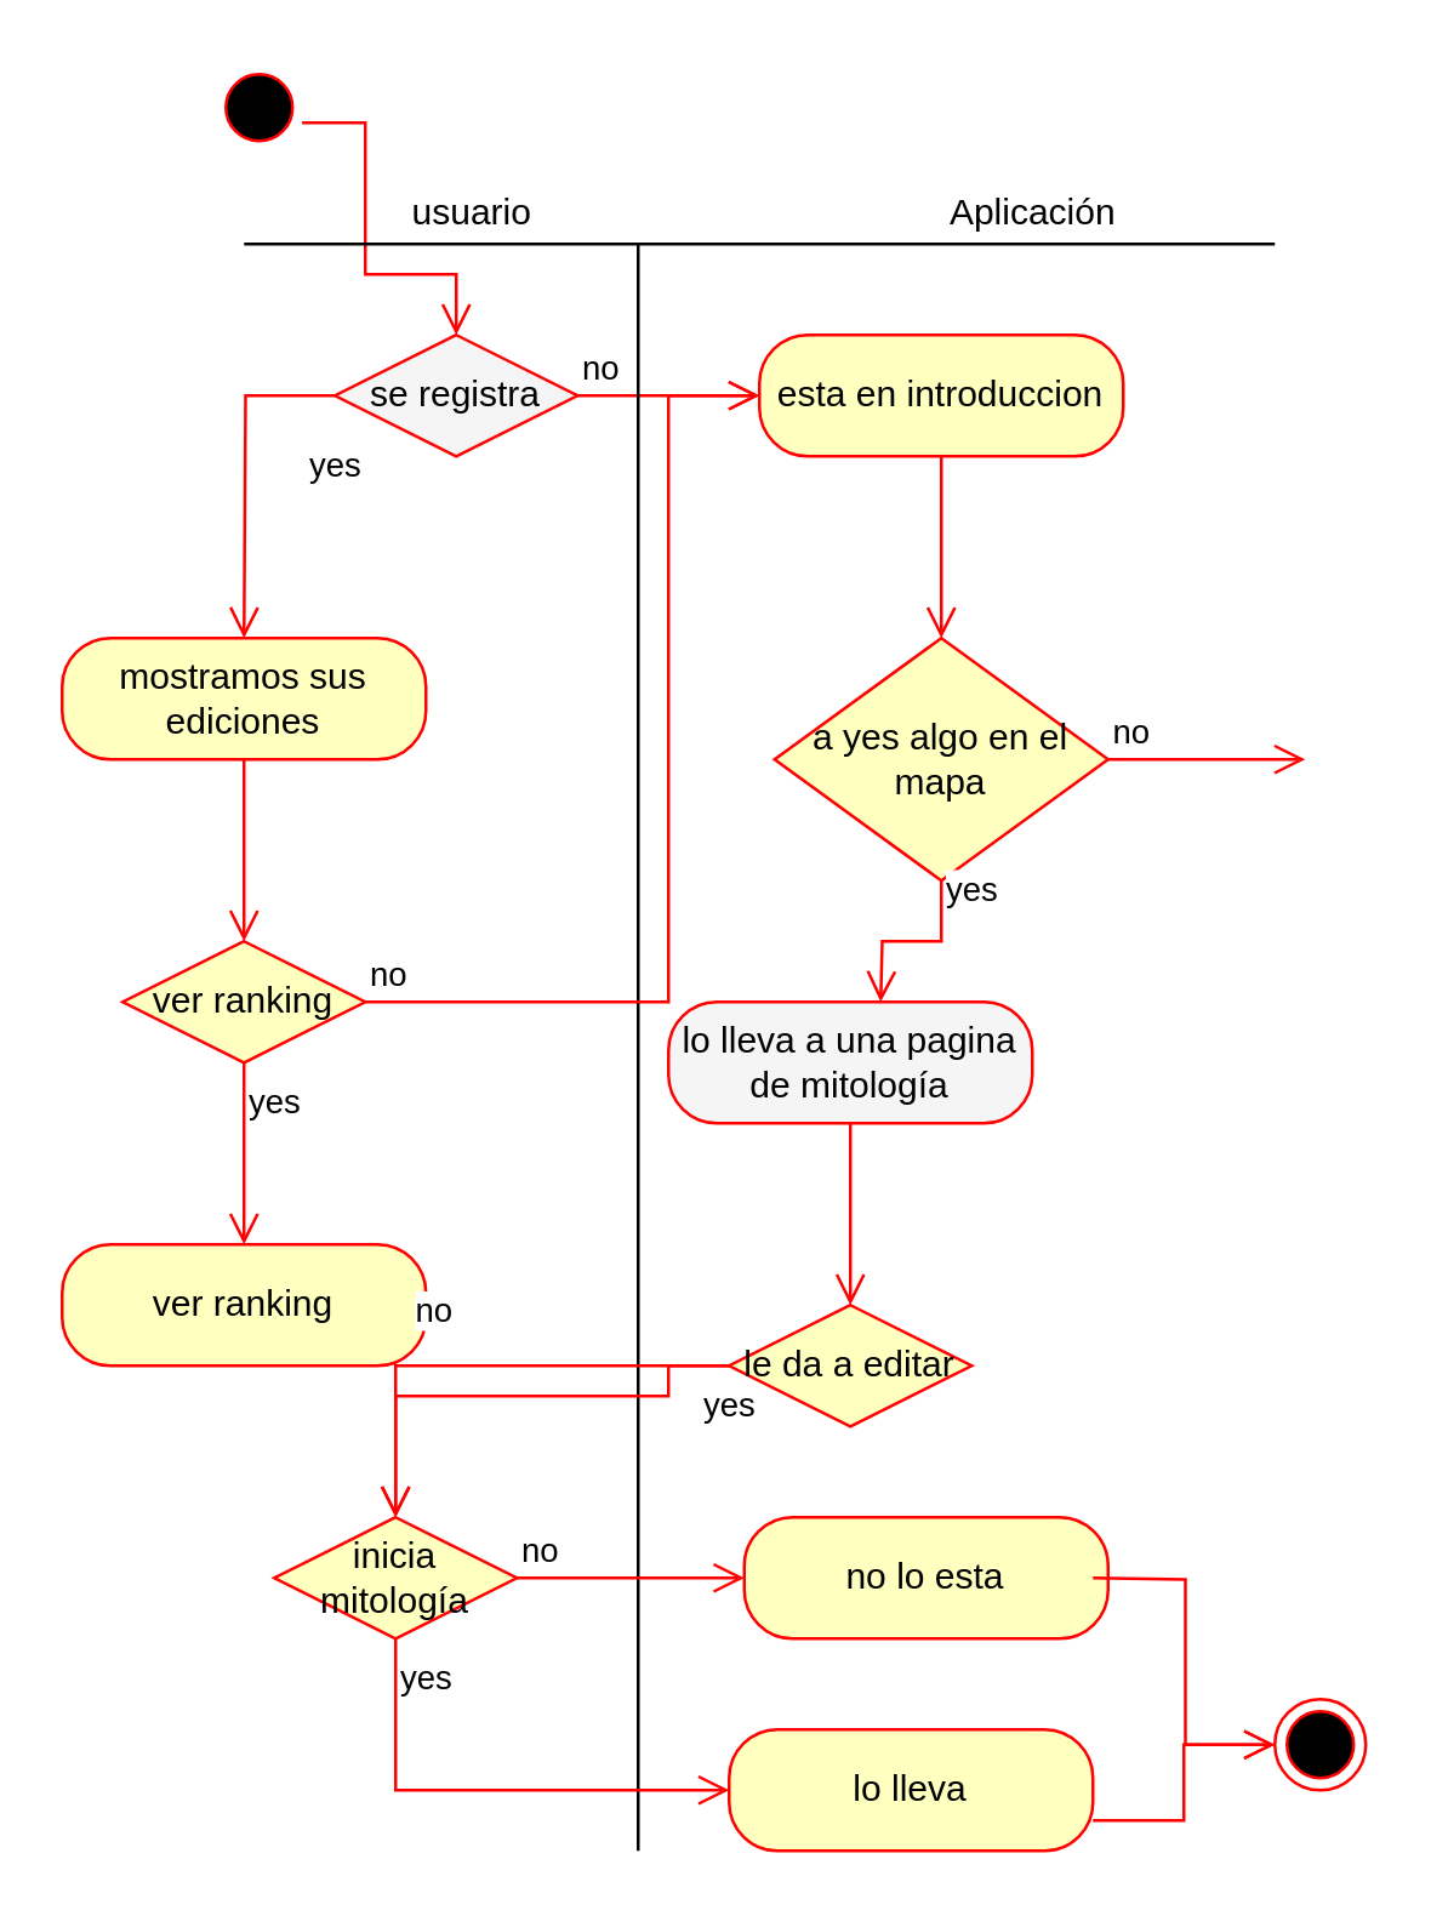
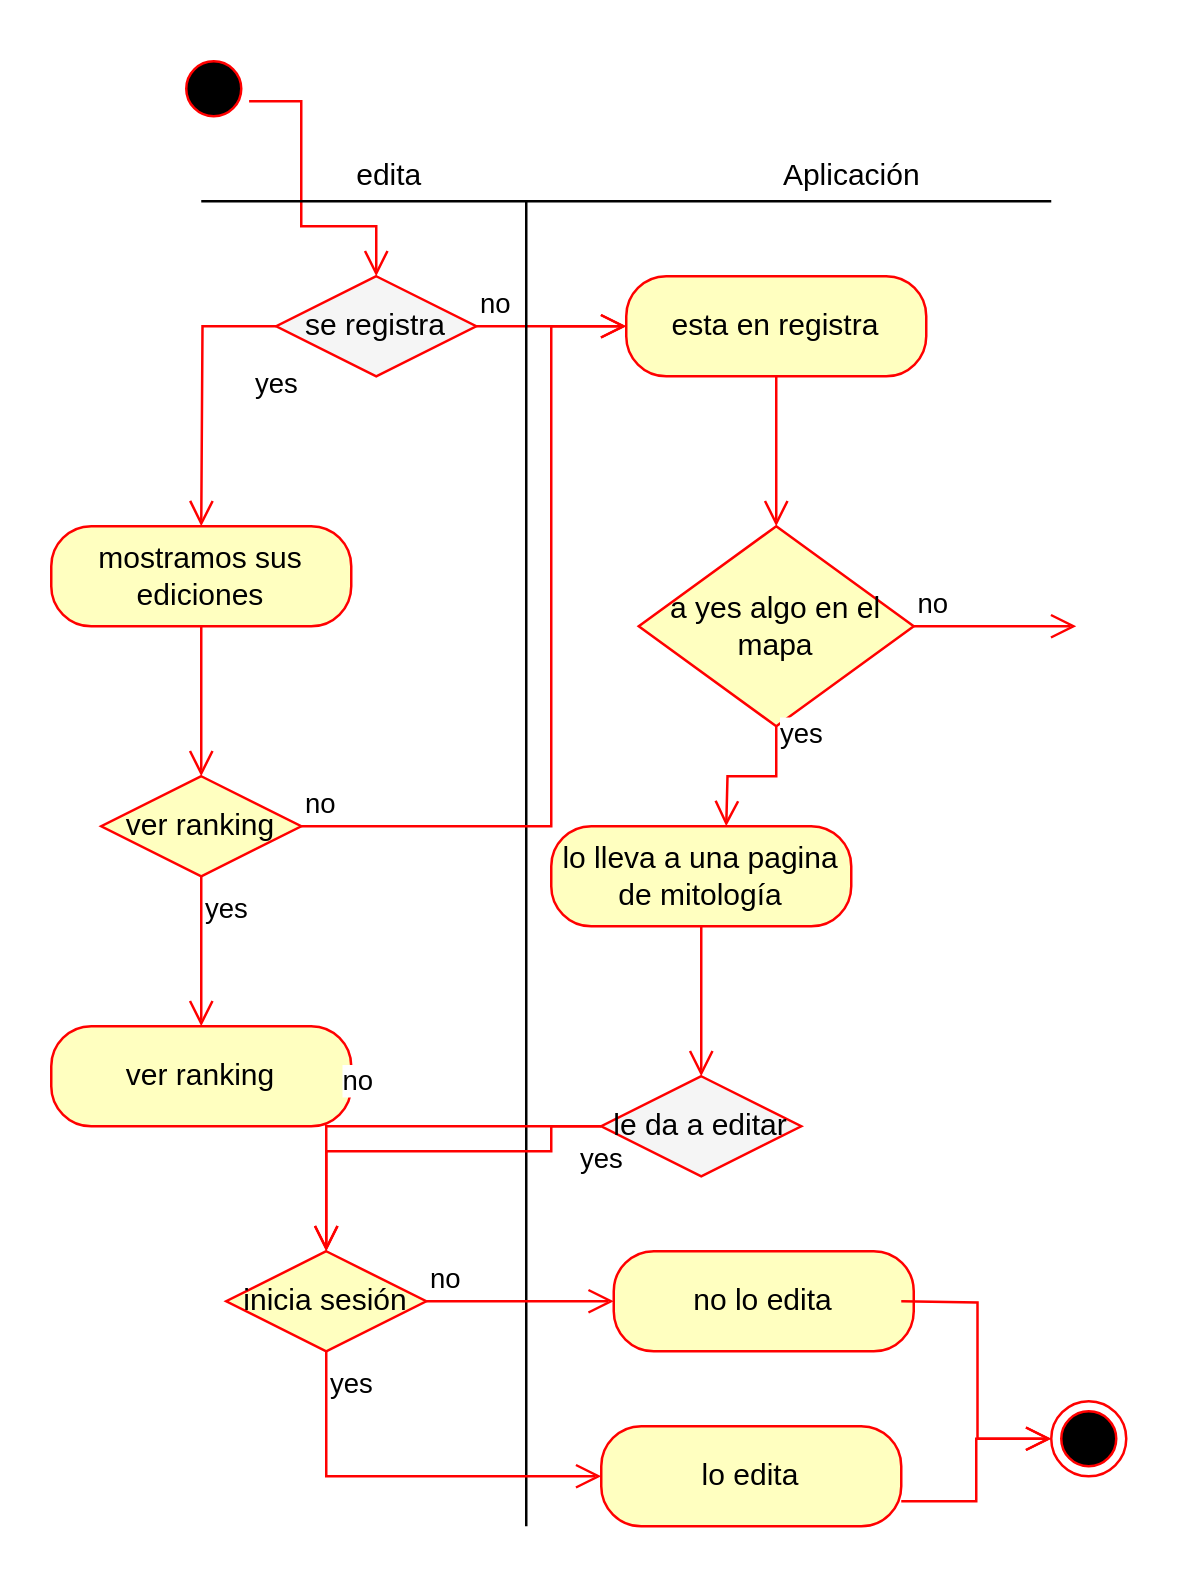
- <mxCell id="5" value="usuario" style="text;html=1;align=center;verticalAlign=middle;resizable=0;points=[];autosize=1;strokeColor=none;fillColor=none;" vertex="1" parent="1"><mxGeometry x="130" y="60" width="50" height="20" as="geometry" /></mxCell>
+ <mxCell id="5" value="edita" style="text;html=1;align=center;verticalAlign=middle;resizable=0;points=[];autosize=1;strokeColor=none;fillColor=none;" vertex="1" parent="1"><mxGeometry x="130" y="60" width="50" height="20" as="geometry" /></mxCell>
- <mxCell id="10" value="esta en introduccion" style="rounded=1;whiteSpace=wrap;html=1;arcSize=40;fontColor=#000000;fillColor=#ffffc0;strokeColor=#ff0000;" vertex="1" parent="1"><mxGeometry x="250" y="110" width="120" height="40" as="geometry" /></mxCell>
+ <mxCell id="10" value="esta en registra" style="rounded=1;whiteSpace=wrap;html=1;arcSize=40;fontColor=#000000;fillColor=#ffffc0;strokeColor=#ff0000;" vertex="1" parent="1"><mxGeometry x="250" y="110" width="120" height="40" as="geometry" /></mxCell>
- <mxCell id="22" value="lo lleva a una pagina de mitología" style="rounded=1;whiteSpace=wrap;html=1;arcSize=40;fontColor=#000000;fillColor=#f5f5f5;strokeColor=#ff0000;" vertex="1" parent="1"><mxGeometry x="220" y="330" width="120" height="40" as="geometry" /></mxCell>
+ <mxCell id="22" value="lo lleva a una pagina de mitología" style="rounded=1;whiteSpace=wrap;html=1;arcSize=40;fontColor=#000000;fillColor=#ffffc0;strokeColor=#ff0000;" vertex="1" parent="1"><mxGeometry x="220" y="330" width="120" height="40" as="geometry" /></mxCell>
- <mxCell id="24" value="le da a editar" style="rhombus;whiteSpace=wrap;html=1;fillColor=#ffffc0;strokeColor=#ff0000;" vertex="1" parent="1"><mxGeometry x="240" y="430" width="80" height="40" as="geometry" /></mxCell>
+ <mxCell id="24" value="le da a editar" style="rhombus;whiteSpace=wrap;html=1;fillColor=#f5f5f5;strokeColor=#ff0000;" vertex="1" parent="1"><mxGeometry x="240" y="430" width="80" height="40" as="geometry" /></mxCell>
- <mxCell id="27" value="inicia mitología" style="rhombus;whiteSpace=wrap;html=1;fillColor=#ffffc0;strokeColor=#ff0000;" vertex="1" parent="1"><mxGeometry x="90" y="500" width="80" height="40" as="geometry" /></mxCell>
+ <mxCell id="27" value="inicia sesión" style="rhombus;whiteSpace=wrap;html=1;fillColor=#ffffc0;strokeColor=#ff0000;" vertex="1" parent="1"><mxGeometry x="90" y="500" width="80" height="40" as="geometry" /></mxCell>
- <mxCell id="31" value="no lo esta" style="rounded=1;whiteSpace=wrap;html=1;arcSize=40;fontColor=#000000;fillColor=#ffffc0;strokeColor=#ff0000;" vertex="1" parent="1"><mxGeometry x="245" y="500" width="120" height="40" as="geometry" /></mxCell>
+ <mxCell id="31" value="no lo edita" style="rounded=1;whiteSpace=wrap;html=1;arcSize=40;fontColor=#000000;fillColor=#ffffc0;strokeColor=#ff0000;" vertex="1" parent="1"><mxGeometry x="245" y="500" width="120" height="40" as="geometry" /></mxCell>
- <mxCell id="30" value="lo lleva" style="rounded=1;whiteSpace=wrap;html=1;arcSize=40;fontColor=#000000;fillColor=#ffffc0;strokeColor=#ff0000;" vertex="1" parent="1"><mxGeometry x="240" y="570" width="120" height="40" as="geometry" /></mxCell>
+ <mxCell id="30" value="lo edita" style="rounded=1;whiteSpace=wrap;html=1;arcSize=40;fontColor=#000000;fillColor=#ffffc0;strokeColor=#ff0000;" vertex="1" parent="1"><mxGeometry x="240" y="570" width="120" height="40" as="geometry" /></mxCell>
